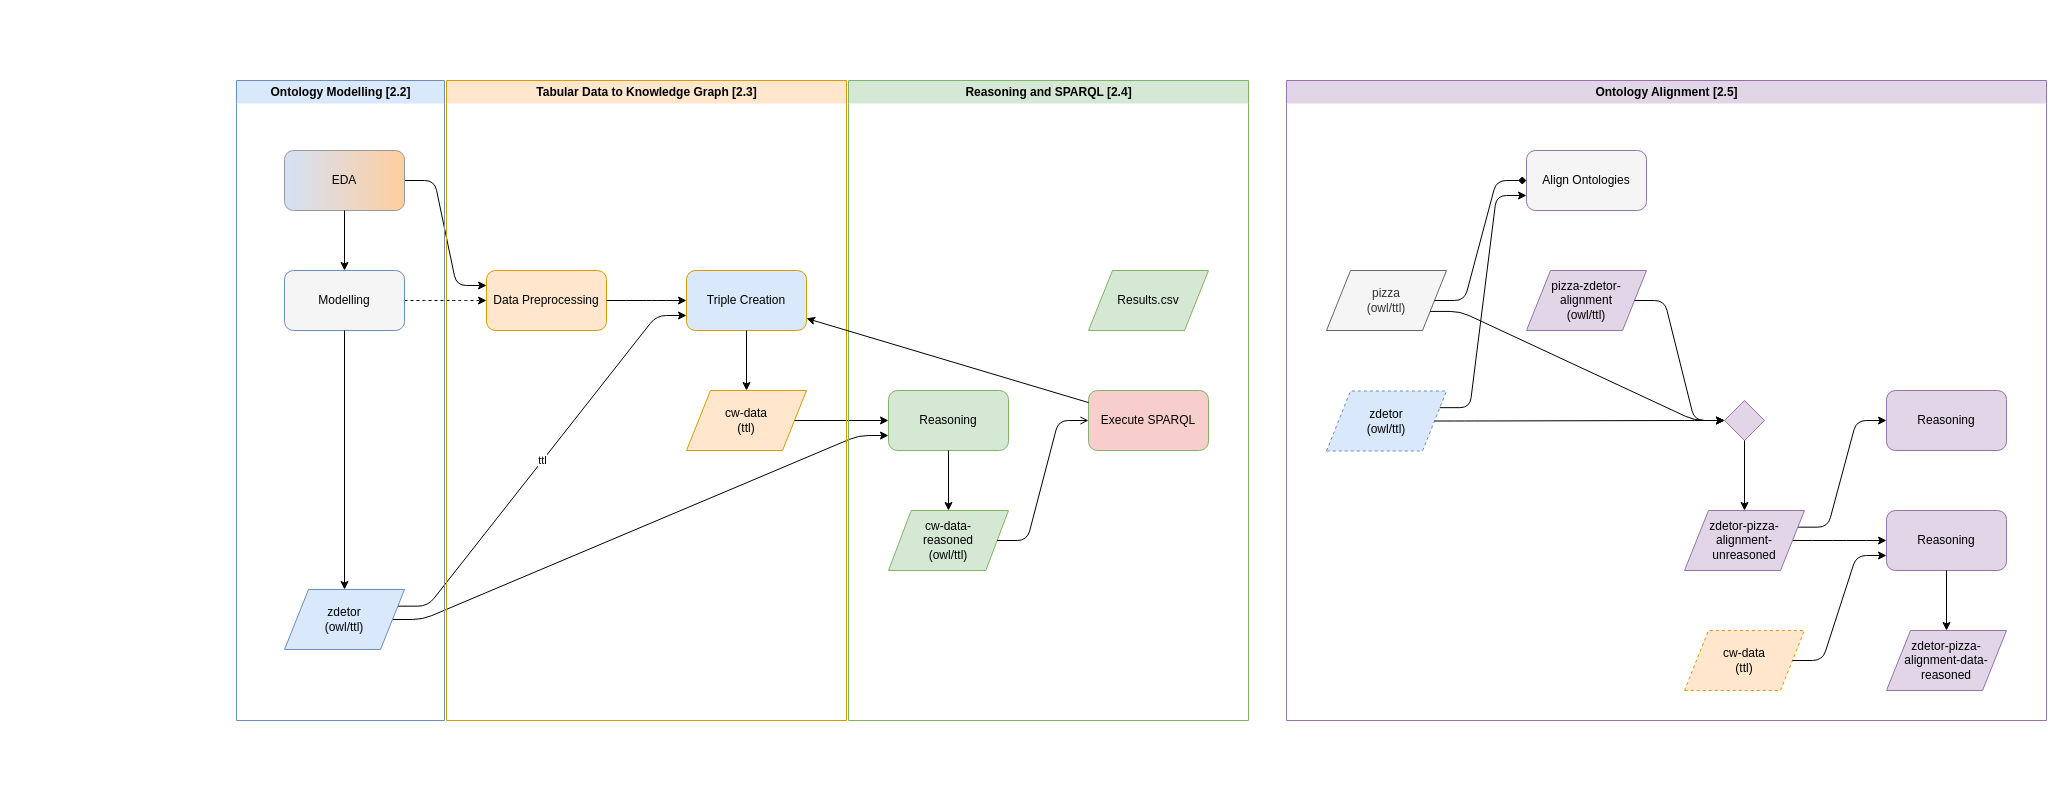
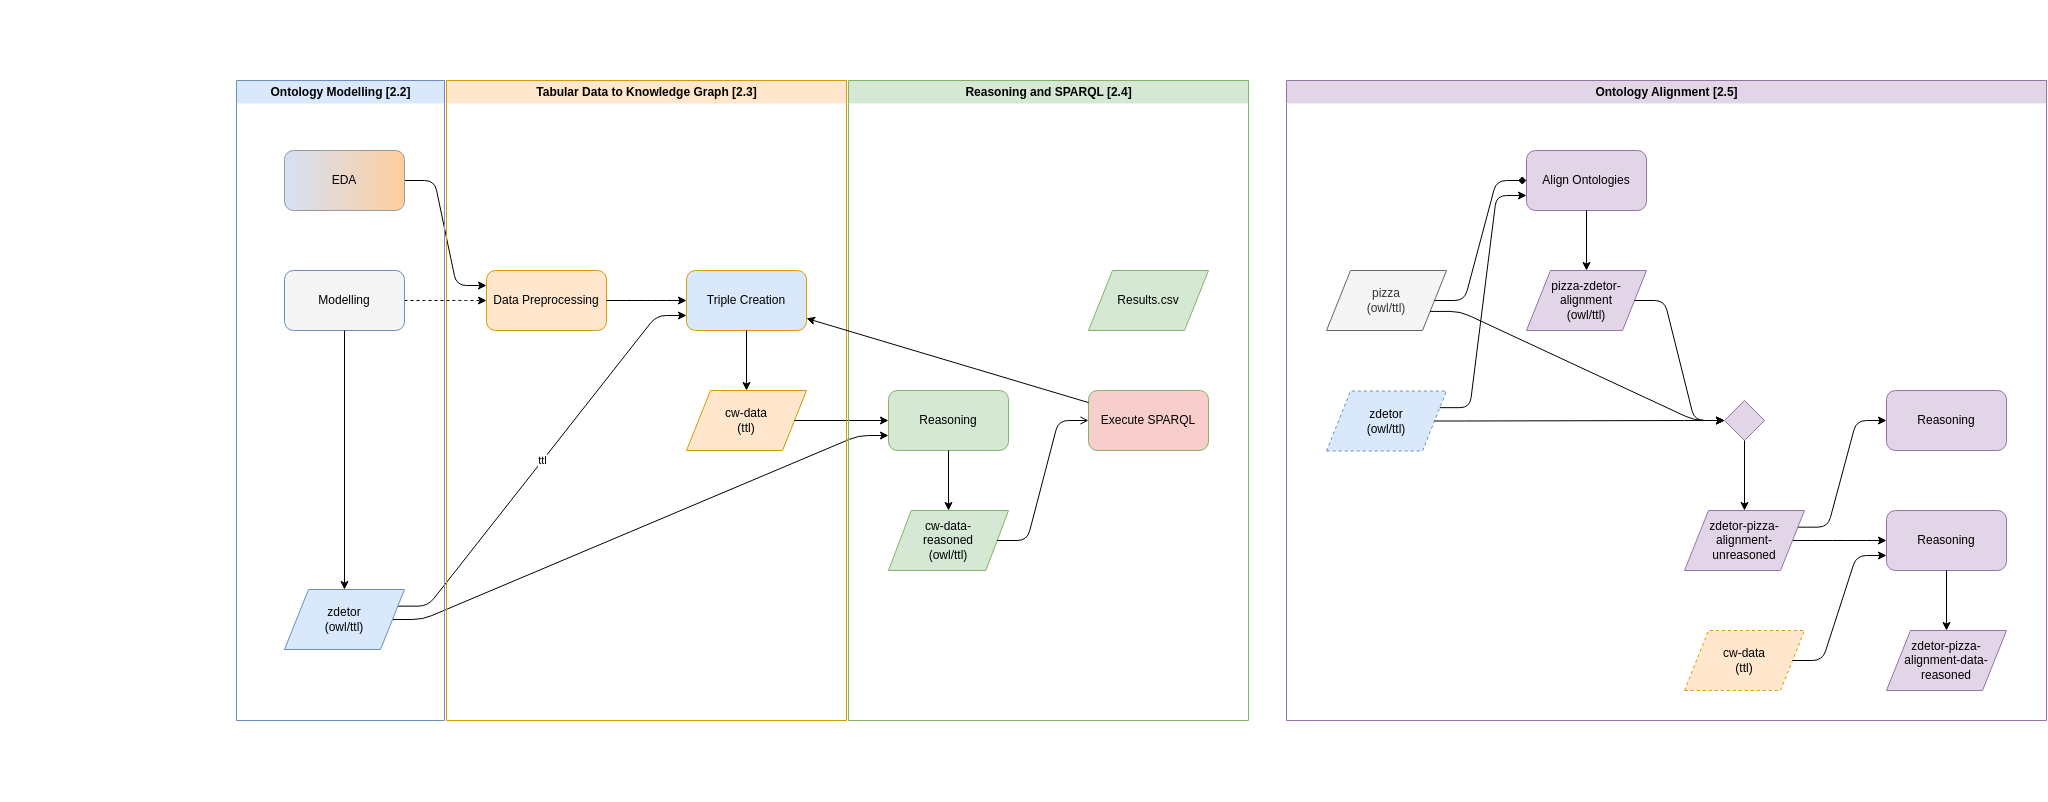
- <mxCell id="30" value="Align Ontologies" style="rounded=1;whiteSpace=wrap;html=1;fillColor=#f5f5f5;strokeColor=#9673a6;" parent="27" vertex="1"><mxGeometry x="180" y="130" width="120" height="60" as="geometry" /></mxCell>
+ <mxCell id="30" value="Align Ontologies" style="rounded=1;whiteSpace=wrap;html=1;fillColor=#e1d5e7;strokeColor=#9673a6;" parent="27" vertex="1"><mxGeometry x="180" y="130" width="120" height="60" as="geometry" /></mxCell>
- <mxCell id="17" value="" style="endArrow=classic;html=1;exitX=0.5;exitY=1;exitDx=0;exitDy=0;entryX=0.5;entryY=0;entryDx=0;entryDy=0;" parent="12" source="13" target="15" edge="1"><mxGeometry width="50" height="50" relative="1" as="geometry"><mxPoint x="434" y="14" as="sourcePoint" /><mxPoint x="514" y="14" as="targetPoint" /></mxGeometry></mxCell>
+ <mxCell id="34" value="" style="endArrow=classic;html=1;entryX=0.5;entryY=0;entryDx=0;entryDy=0;" parent="27" source="30" target="33" edge="1"><mxGeometry width="50" height="50" relative="1" as="geometry"><mxPoint x="-311" y="320" as="sourcePoint" /><mxPoint x="-311" y="380" as="targetPoint" /></mxGeometry></mxCell>
